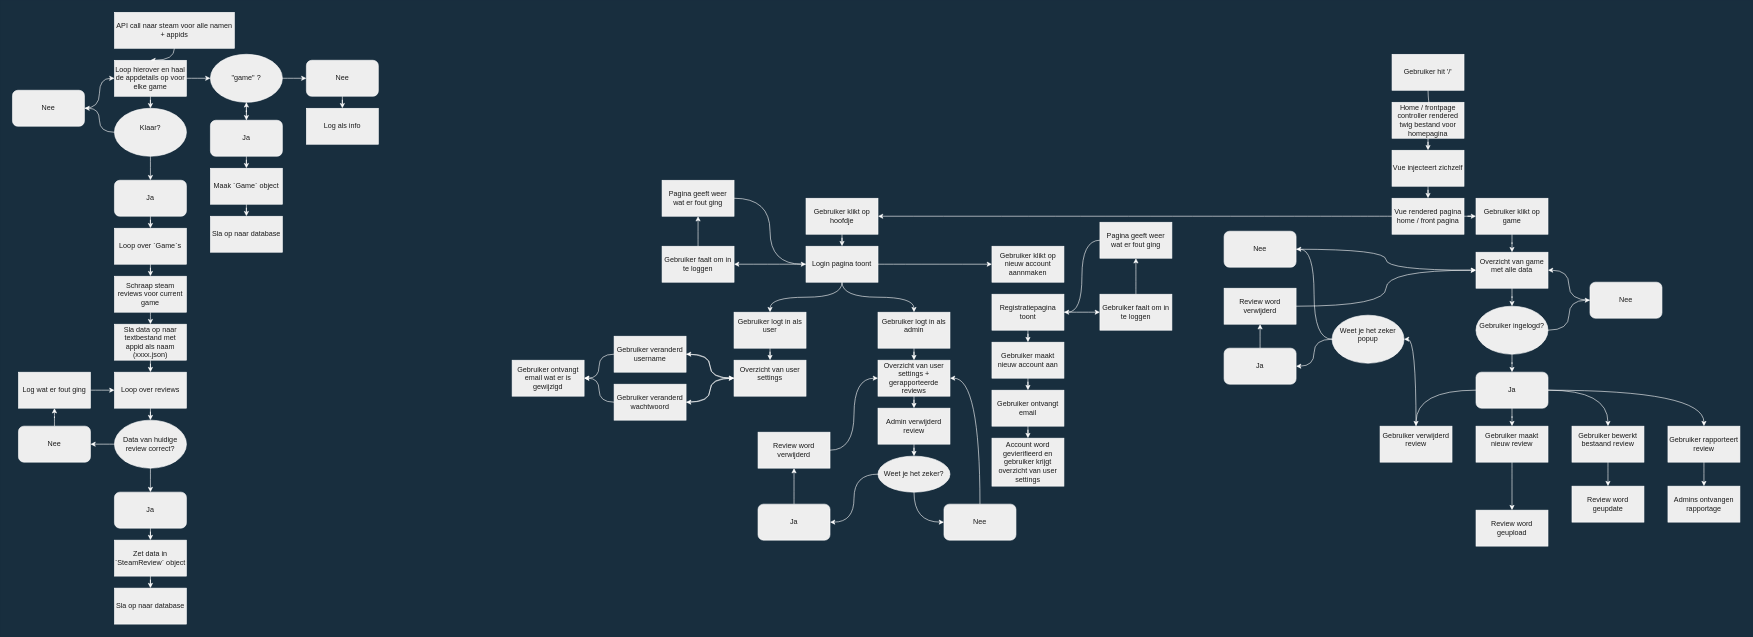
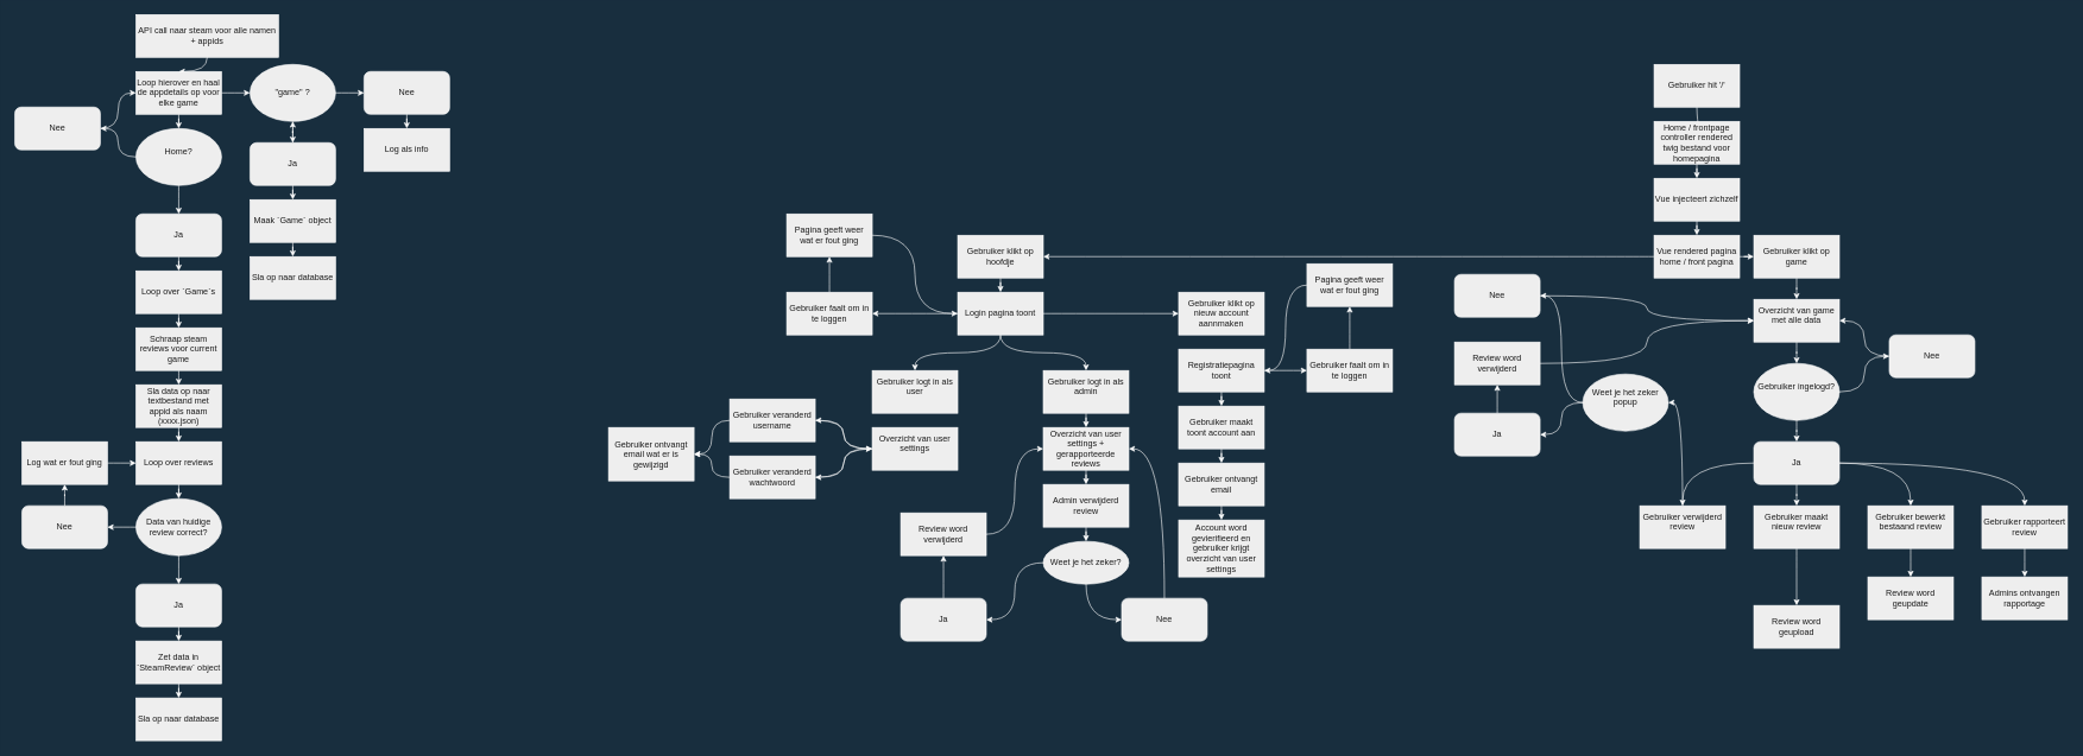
- <mxCell id="20" value="&lt;div&gt;Klaar?&lt;/div&gt;&lt;div&gt;&lt;br&gt;&lt;/div&gt;" style="ellipse;whiteSpace=wrap;html=1;strokeColor=#FFFFFF;fontColor=#1A1A1A;fillColor=#EEEEEE;" parent="1" vertex="1"><mxGeometry x="190" y="180" width="120" height="80" as="geometry" /></mxCell>
+ <mxCell id="20" value="&lt;div&gt;Home?&lt;/div&gt;&lt;div&gt;&lt;br&gt;&lt;/div&gt;" style="ellipse;whiteSpace=wrap;html=1;strokeColor=#FFFFFF;fontColor=#1A1A1A;fillColor=#EEEEEE;" parent="1" vertex="1"><mxGeometry x="190" y="180" width="120" height="80" as="geometry" /></mxCell>
- <mxCell id="63" style="edgeStyle=orthogonalEdgeStyle;rounded=0;orthogonalLoop=1;jettySize=auto;html=1;strokeColor=#FFFFFF;fontColor=#FFFFFF;curved=1;labelBackgroundColor=#182E3E;" parent="1" source="64" target="67" edge="1"><mxGeometry relative="1" as="geometry" /></mxCell>
- <mxCell id="137" value="Gebruiker maakt nieuw account aan" style="whiteSpace=wrap;html=1;strokeColor=#FFFFFF;fontColor=#1A1A1A;fillColor=#EEEEEE;" vertex="1" parent="1"><mxGeometry x="1653" y="570" width="120" height="60" as="geometry" /></mxCell>
+ <mxCell id="137" value="Gebruiker maakt toont account aan" style="whiteSpace=wrap;html=1;strokeColor=#FFFFFF;fontColor=#1A1A1A;fillColor=#EEEEEE;" vertex="1" parent="1"><mxGeometry x="1653" y="570" width="120" height="60" as="geometry" /></mxCell>
- <mxCell id="141" value="Gebruiker ontvangt email wat er is gewijzigd" style="whiteSpace=wrap;html=1;strokeColor=#FFFFFF;fontColor=#1A1A1A;fillColor=#EEEEEE;" vertex="1" parent="1"><mxGeometry x="853" y="600" width="120" height="60" as="geometry" /></mxCell>
+ <mxCell id="141" value="Gebruiker ontvangt email wat er is gewijzigd" style="whiteSpace=wrap;html=1;strokeColor=#FFFFFF;fontColor=#1A1A1A;fillColor=#EEEEEE;" vertex="1" parent="1"><mxGeometry x="853" y="600" width="120" height="75" as="geometry" /></mxCell>
